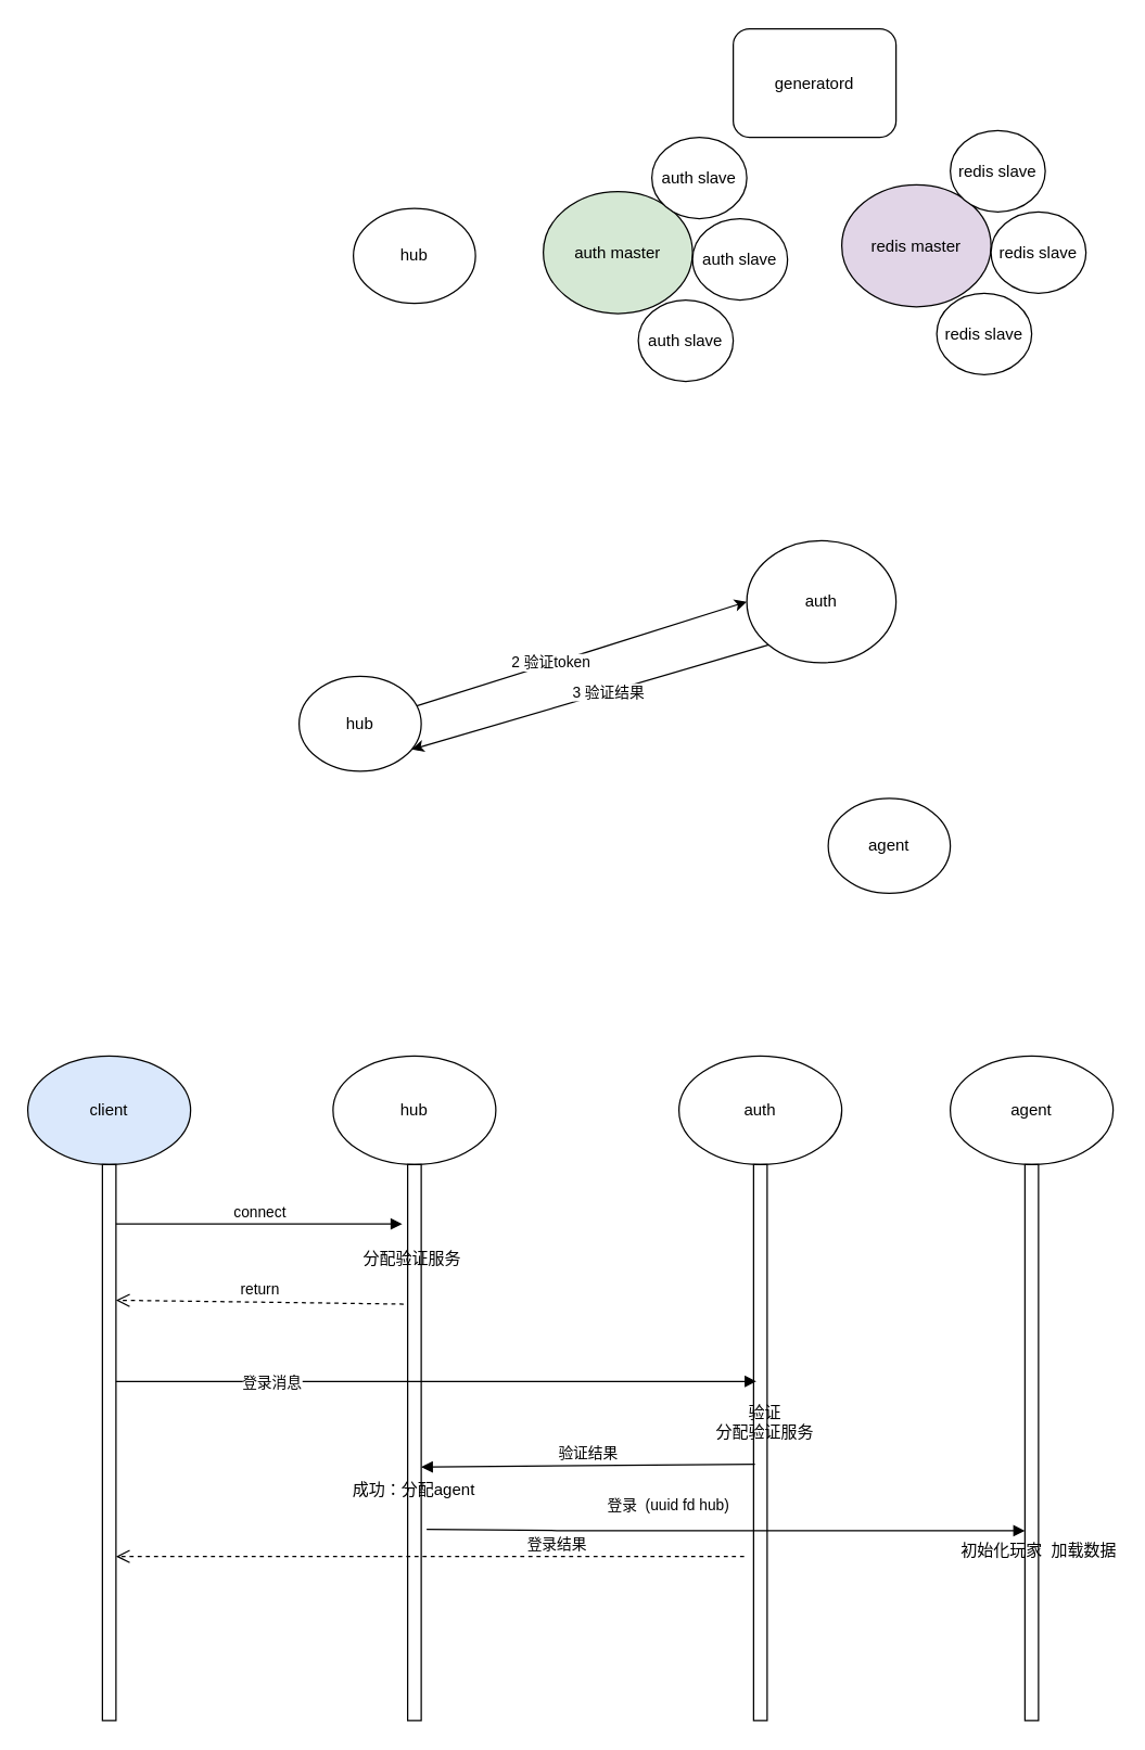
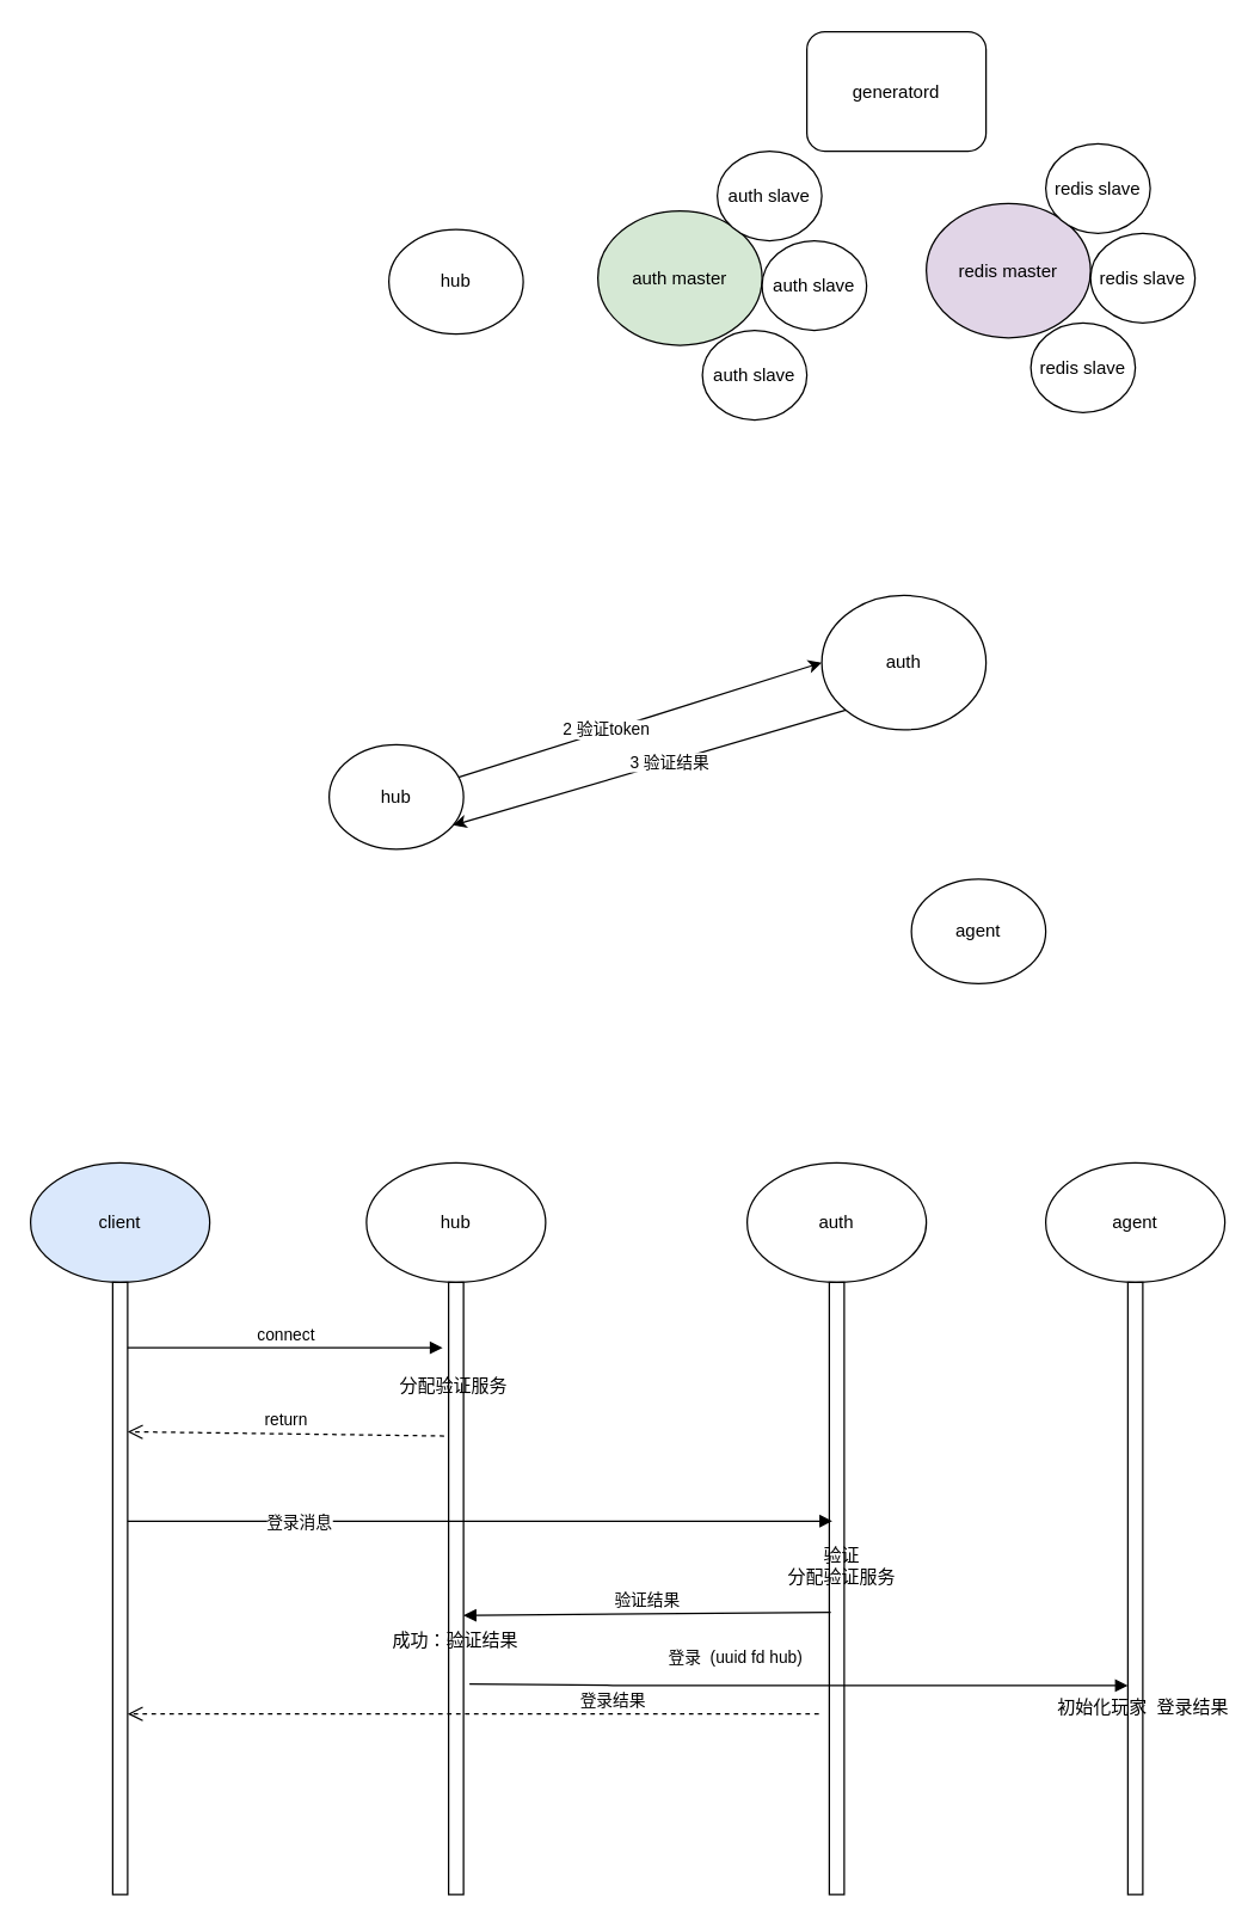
- <mxCell id="34" value="成功：分配agent&amp;nbsp;" style="html=1;fillColor=none;strokeColor=none;" vertex="1" parent="1"><mxGeometry x="231.25" y="1088" width="148.75" height="20" as="geometry" /></mxCell>
+ <mxCell id="34" value="成功：验证结果&amp;nbsp;" style="html=1;fillColor=none;strokeColor=none;" vertex="1" parent="1"><mxGeometry x="231.25" y="1088" width="148.75" height="20" as="geometry" /></mxCell>
- <mxCell id="36" value="初始化玩家&amp;nbsp; 加载数据" style="html=1;fillColor=none;strokeColor=none;" vertex="1" parent="1"><mxGeometry x="708.75" y="1128" width="112.5" height="30" as="geometry" /></mxCell>
+ <mxCell id="36" value="初始化玩家&amp;nbsp; 登录结果" style="html=1;fillColor=none;strokeColor=none;" vertex="1" parent="1"><mxGeometry x="708.75" y="1128" width="112.5" height="30" as="geometry" /></mxCell>
